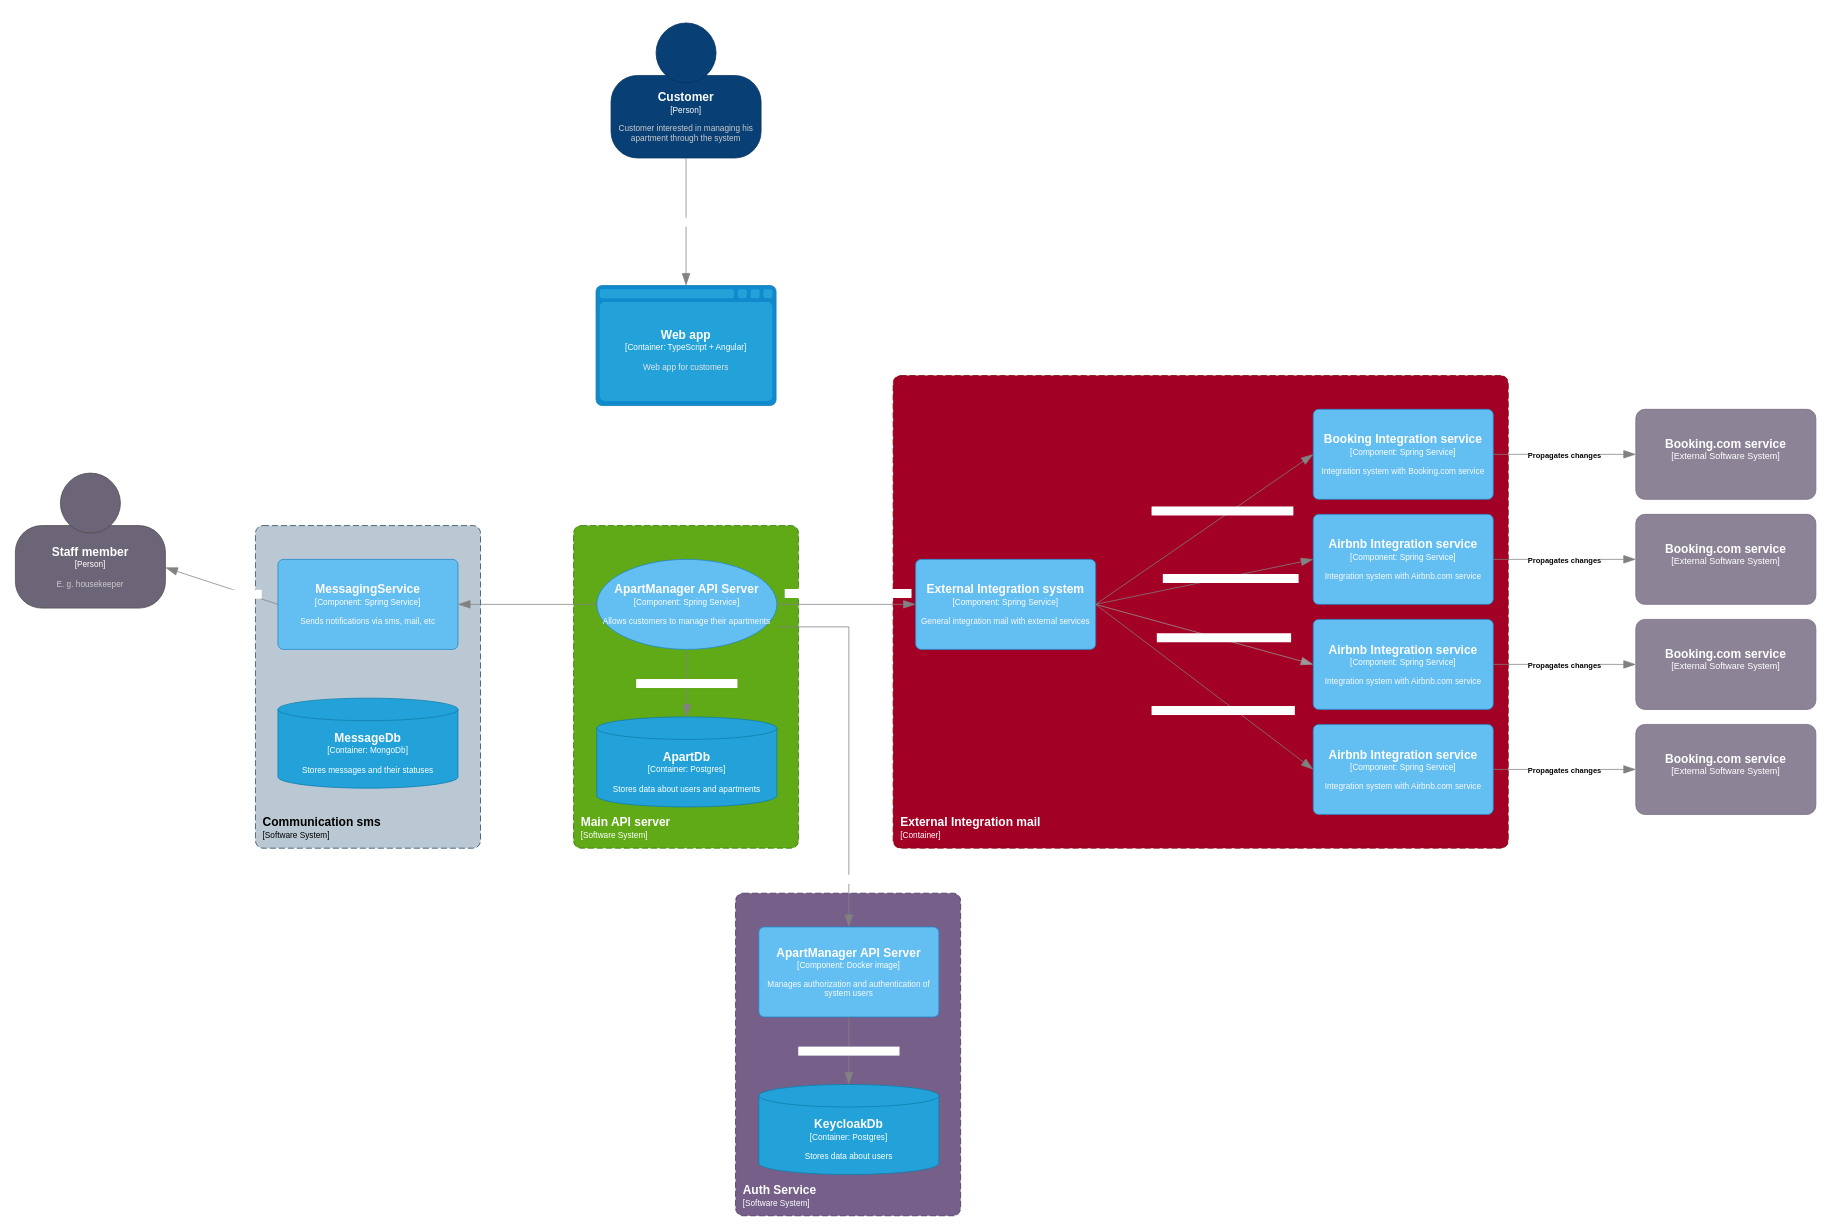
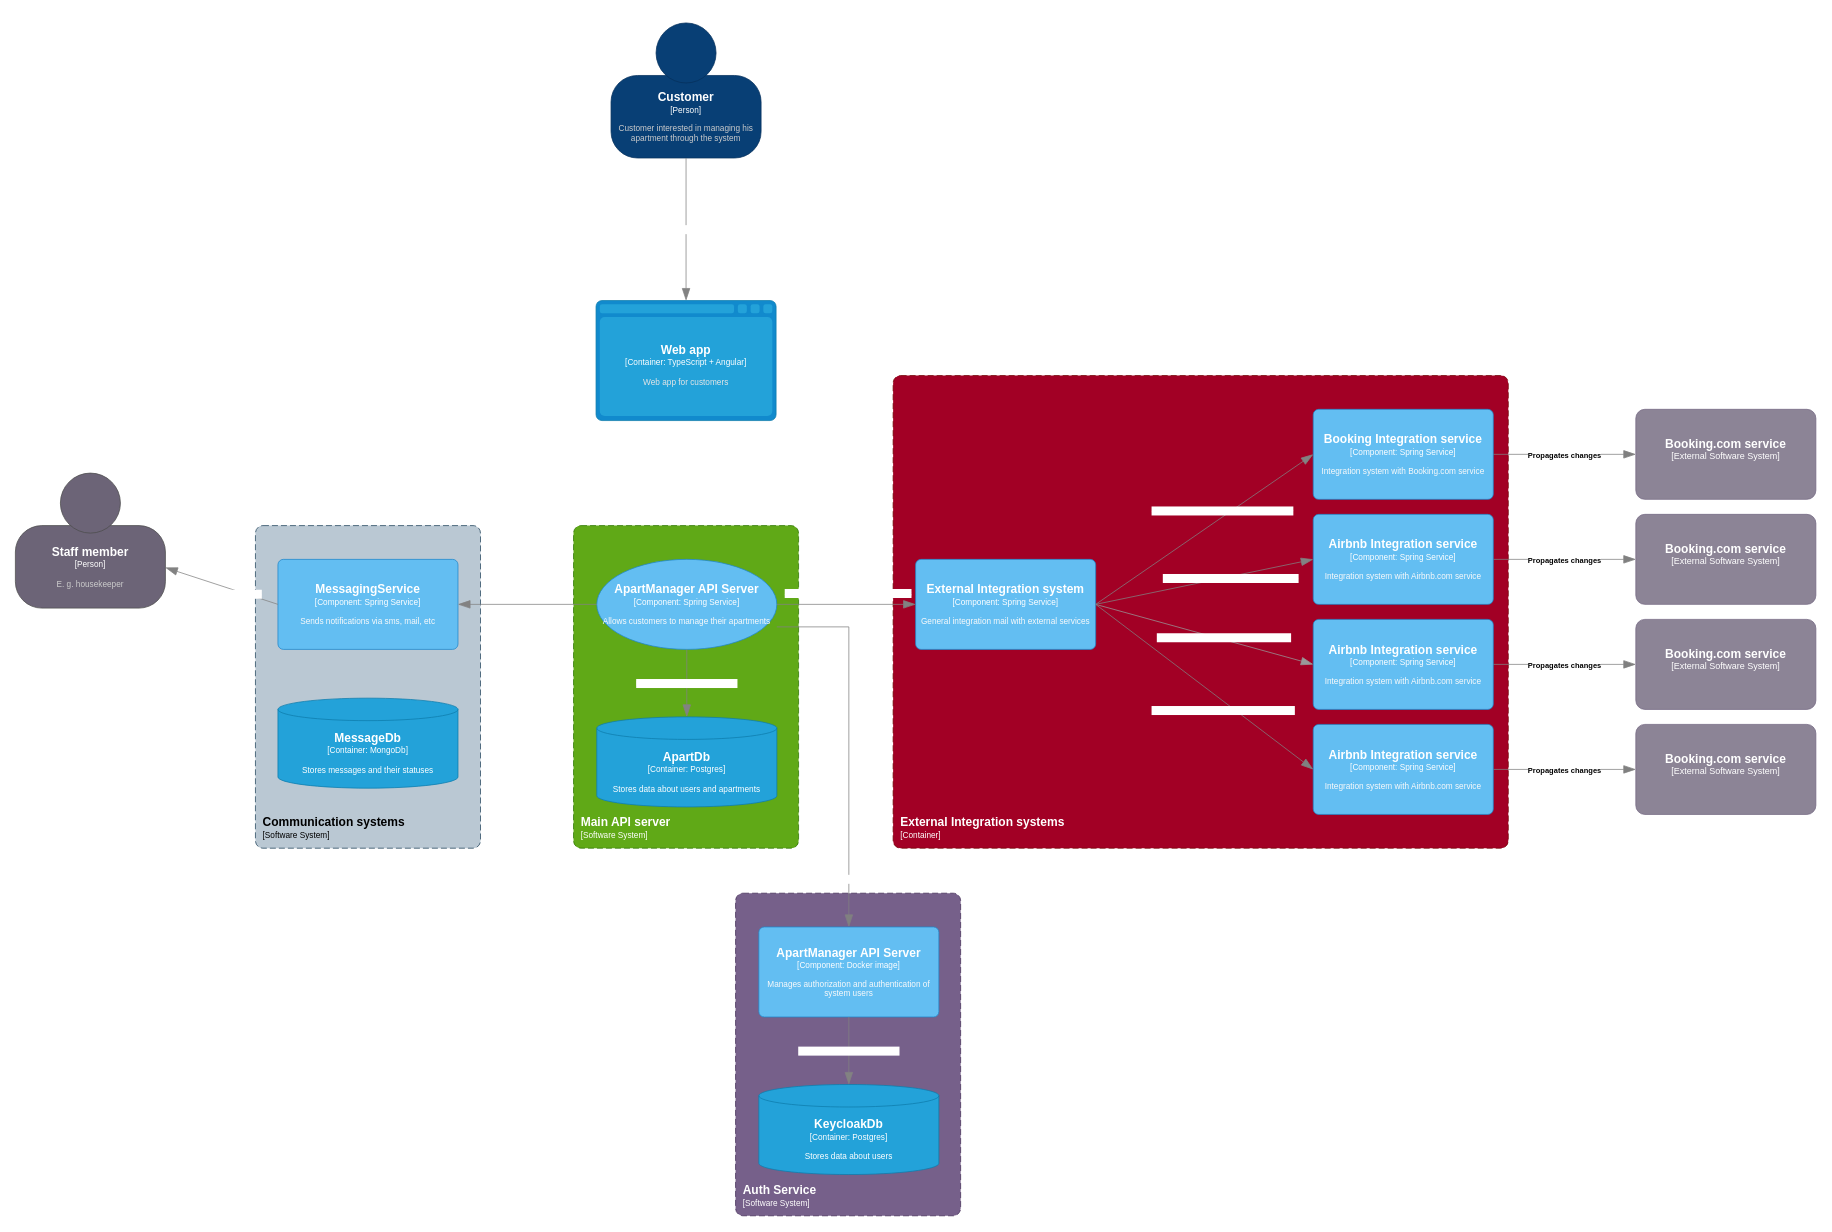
- <mxCell id="7" value="&lt;div&gt;&lt;font style=&quot;font-size: 16px&quot; color=&quot;#FFFFFF&quot;&gt;&lt;b&gt;&lt;font style=&quot;font-size: 16px&quot;&gt;&lt;span&gt;Web app&lt;/span&gt;&lt;/font&gt;&lt;/b&gt;&lt;/font&gt;&lt;/div&gt;&lt;div&gt;&lt;font style=&quot;font-size: 11px&quot; color=&quot;#FFFFFF&quot;&gt;[Container: TypeScript + Angular]&lt;/font&gt;&lt;/div&gt;&lt;div style=&quot;font-size: 10px&quot;&gt;&lt;br&gt;&lt;/div&gt;&lt;div style=&quot;font-size: 11px&quot;&gt;&lt;font color=&quot;#E6E6E6&quot;&gt;Web app for customers&lt;/font&gt;&lt;/div&gt;" style="shape=stencil(3VbBboMwDP2aHKkSp5T2iKD7j5CmawRNUGCi29cvxRyWDmintZpWCQnZznuxX2IrhGfNQdSKADXiqAjPCcBRSK1KvoojuYw6VUSFs12jnA/5dQdcxFYU7Q5tWA62aGolW3Tu9Unt0N20zpaq07t2INDmoJxuz1G+JTT1a84fz6Q1xjNoa5og8iXuyYQ2HktPSEYXMW7zPtho1X6Ho2p96pgzegm83E4c0i6SexGzRxHTBYRasPsxP4w4+QUzz7xn6tLwrBCyfHX2zexG8+kj7nxjp858/JpftoFwstEfQwfF8xpgL0hbWd9TFP89jgCn2yRP83n8XlfVOJqxdZrdgMYMpsSckMxDrVM/0zI81zjQkiWbUEsYkfKaltNaAE8h31xHz4RHCmLrzVxJ8P8qArp6toqAP1lFYRsBhDOJX8wkPlbSX1TUT5NvQ6P34rOjd3wC);whiteSpace=wrap;html=1;allowArrows=0;recursiveResize=0;expand=0;metaEdit=1;resizable=0;rotatable=0;spacing=5;spacingTop=12;" parent="1" vertex="1"><mxGeometry x="794" y="380" width="240" height="160" as="geometry" /></mxCell>
+ <mxCell id="7" value="&lt;div&gt;&lt;font style=&quot;font-size: 16px&quot; color=&quot;#FFFFFF&quot;&gt;&lt;b&gt;&lt;font style=&quot;font-size: 16px&quot;&gt;&lt;span&gt;Web app&lt;/span&gt;&lt;/font&gt;&lt;/b&gt;&lt;/font&gt;&lt;/div&gt;&lt;div&gt;&lt;font style=&quot;font-size: 11px&quot; color=&quot;#FFFFFF&quot;&gt;[Container: TypeScript + Angular]&lt;/font&gt;&lt;/div&gt;&lt;div style=&quot;font-size: 10px&quot;&gt;&lt;br&gt;&lt;/div&gt;&lt;div style=&quot;font-size: 11px&quot;&gt;&lt;font color=&quot;#E6E6E6&quot;&gt;Web app for customers&lt;/font&gt;&lt;/div&gt;" style="shape=stencil(3VbBboMwDP2aHKkSp5T2iKD7j5CmawRNUGCi29cvxRyWDmintZpWCQnZznuxX2IrhGfNQdSKADXiqAjPCcBRSK1KvoojuYw6VUSFs12jnA/5dQdcxFYU7Q5tWA62aGolW3Tu9Unt0N20zpaq07t2INDmoJxuz1G+JTT1a84fz6Q1xjNoa5og8iXuyYQ2HktPSEYXMW7zPtho1X6Ho2p96pgzegm83E4c0i6SexGzRxHTBYRasPsxP4w4+QUzz7xn6tLwrBCyfHX2zexG8+kj7nxjp858/JpftoFwstEfQwfF8xpgL0hbWd9TFP89jgCn2yRP83n8XlfVOJqxdZrdgMYMpsSckMxDrVM/0zI81zjQkiWbUEsYkfKaltNaAE8h31xHz4RHCmLrzVxJ8P8qArp6toqAP1lFYRsBhDOJX8wkPlbSX1TUT5NvQ6P34rOjd3wC);whiteSpace=wrap;html=1;allowArrows=0;recursiveResize=0;expand=0;metaEdit=1;resizable=0;rotatable=0;spacing=5;spacingTop=12;" parent="1" vertex="1"><mxGeometry x="794" y="400" width="240" height="160" as="geometry" /></mxCell>
- <mxCell id="3" value="&lt;div style=&quot;font-size: 16px&quot; align=&quot;left&quot;&gt;&lt;font style=&quot;font-size: 16px&quot;&gt;&lt;b&gt;Communication sms&lt;br&gt;&lt;/b&gt;&lt;/font&gt;&lt;/div&gt;&lt;div align=&quot;left&quot;&gt;&lt;font style=&quot;font-size: 11px&quot;&gt;[Software System]&lt;/font&gt;&lt;/div&gt;" style="rounded=1;whiteSpace=wrap;html=1;dashed=1;arcSize=20;fillColor=#bac8d3;strokeColor=#23445d;labelBackgroundColor=none;align=left;verticalAlign=bottom;labelBorderColor=none;spacingTop=0;spacing=10;dashPattern=8 4;metaEdit=1;rotatable=0;perimeter=rectanglePerimeter;labelPadding=0;allowArrows=0;connectable=0;expand=0;recursiveResize=0;editable=1;pointerEvents=0;absoluteArcSize=1;" vertex="1" parent="1"><mxGeometry x="340" y="700" width="300" height="430" as="geometry" /></mxCell>
+ <mxCell id="3" value="&lt;div style=&quot;font-size: 16px&quot; align=&quot;left&quot;&gt;&lt;font style=&quot;font-size: 16px&quot;&gt;&lt;b&gt;Communication systems&lt;br&gt;&lt;/b&gt;&lt;/font&gt;&lt;/div&gt;&lt;div align=&quot;left&quot;&gt;&lt;font style=&quot;font-size: 11px&quot;&gt;[Software System]&lt;/font&gt;&lt;/div&gt;" style="rounded=1;whiteSpace=wrap;html=1;dashed=1;arcSize=20;fillColor=#bac8d3;strokeColor=#23445d;labelBackgroundColor=none;align=left;verticalAlign=bottom;labelBorderColor=none;spacingTop=0;spacing=10;dashPattern=8 4;metaEdit=1;rotatable=0;perimeter=rectanglePerimeter;labelPadding=0;allowArrows=0;connectable=0;expand=0;recursiveResize=0;editable=1;pointerEvents=0;absoluteArcSize=1;" vertex="1" parent="1"><mxGeometry x="340" y="700" width="300" height="430" as="geometry" /></mxCell>
- <mxCell id="13" value="&lt;div style=&quot;font-size: 16px&quot; align=&quot;left&quot;&gt;&lt;font style=&quot;font-size: 16px&quot;&gt;&lt;b&gt;External Integration mail&lt;br&gt;&lt;/b&gt;&lt;/font&gt;&lt;/div&gt;&lt;div align=&quot;left&quot;&gt;&lt;font style=&quot;font-size: 11px&quot;&gt;[Container]&lt;/font&gt;&lt;/div&gt;" style="rounded=1;whiteSpace=wrap;html=1;dashed=1;arcSize=20;fillColor=#a20025;strokeColor=#6F0000;labelBackgroundColor=none;align=left;verticalAlign=bottom;labelBorderColor=none;spacingTop=0;spacing=10;dashPattern=8 4;metaEdit=1;rotatable=0;perimeter=rectanglePerimeter;labelPadding=0;allowArrows=0;connectable=0;expand=0;recursiveResize=0;editable=1;pointerEvents=0;absoluteArcSize=1;fontColor=#FFFFFF;" parent="1" vertex="1"><mxGeometry x="1190" y="500" width="820" height="630" as="geometry" /></mxCell>
+ <mxCell id="13" value="&lt;div style=&quot;font-size: 16px&quot; align=&quot;left&quot;&gt;&lt;font style=&quot;font-size: 16px&quot;&gt;&lt;b&gt;External Integration systems&lt;br&gt;&lt;/b&gt;&lt;/font&gt;&lt;/div&gt;&lt;div align=&quot;left&quot;&gt;&lt;font style=&quot;font-size: 11px&quot;&gt;[Container]&lt;/font&gt;&lt;/div&gt;" style="rounded=1;whiteSpace=wrap;html=1;dashed=1;arcSize=20;fillColor=#a20025;strokeColor=#6F0000;labelBackgroundColor=none;align=left;verticalAlign=bottom;labelBorderColor=none;spacingTop=0;spacing=10;dashPattern=8 4;metaEdit=1;rotatable=0;perimeter=rectanglePerimeter;labelPadding=0;allowArrows=0;connectable=0;expand=0;recursiveResize=0;editable=1;pointerEvents=0;absoluteArcSize=1;fontColor=#FFFFFF;" parent="1" vertex="1"><mxGeometry x="1190" y="500" width="820" height="630" as="geometry" /></mxCell>
